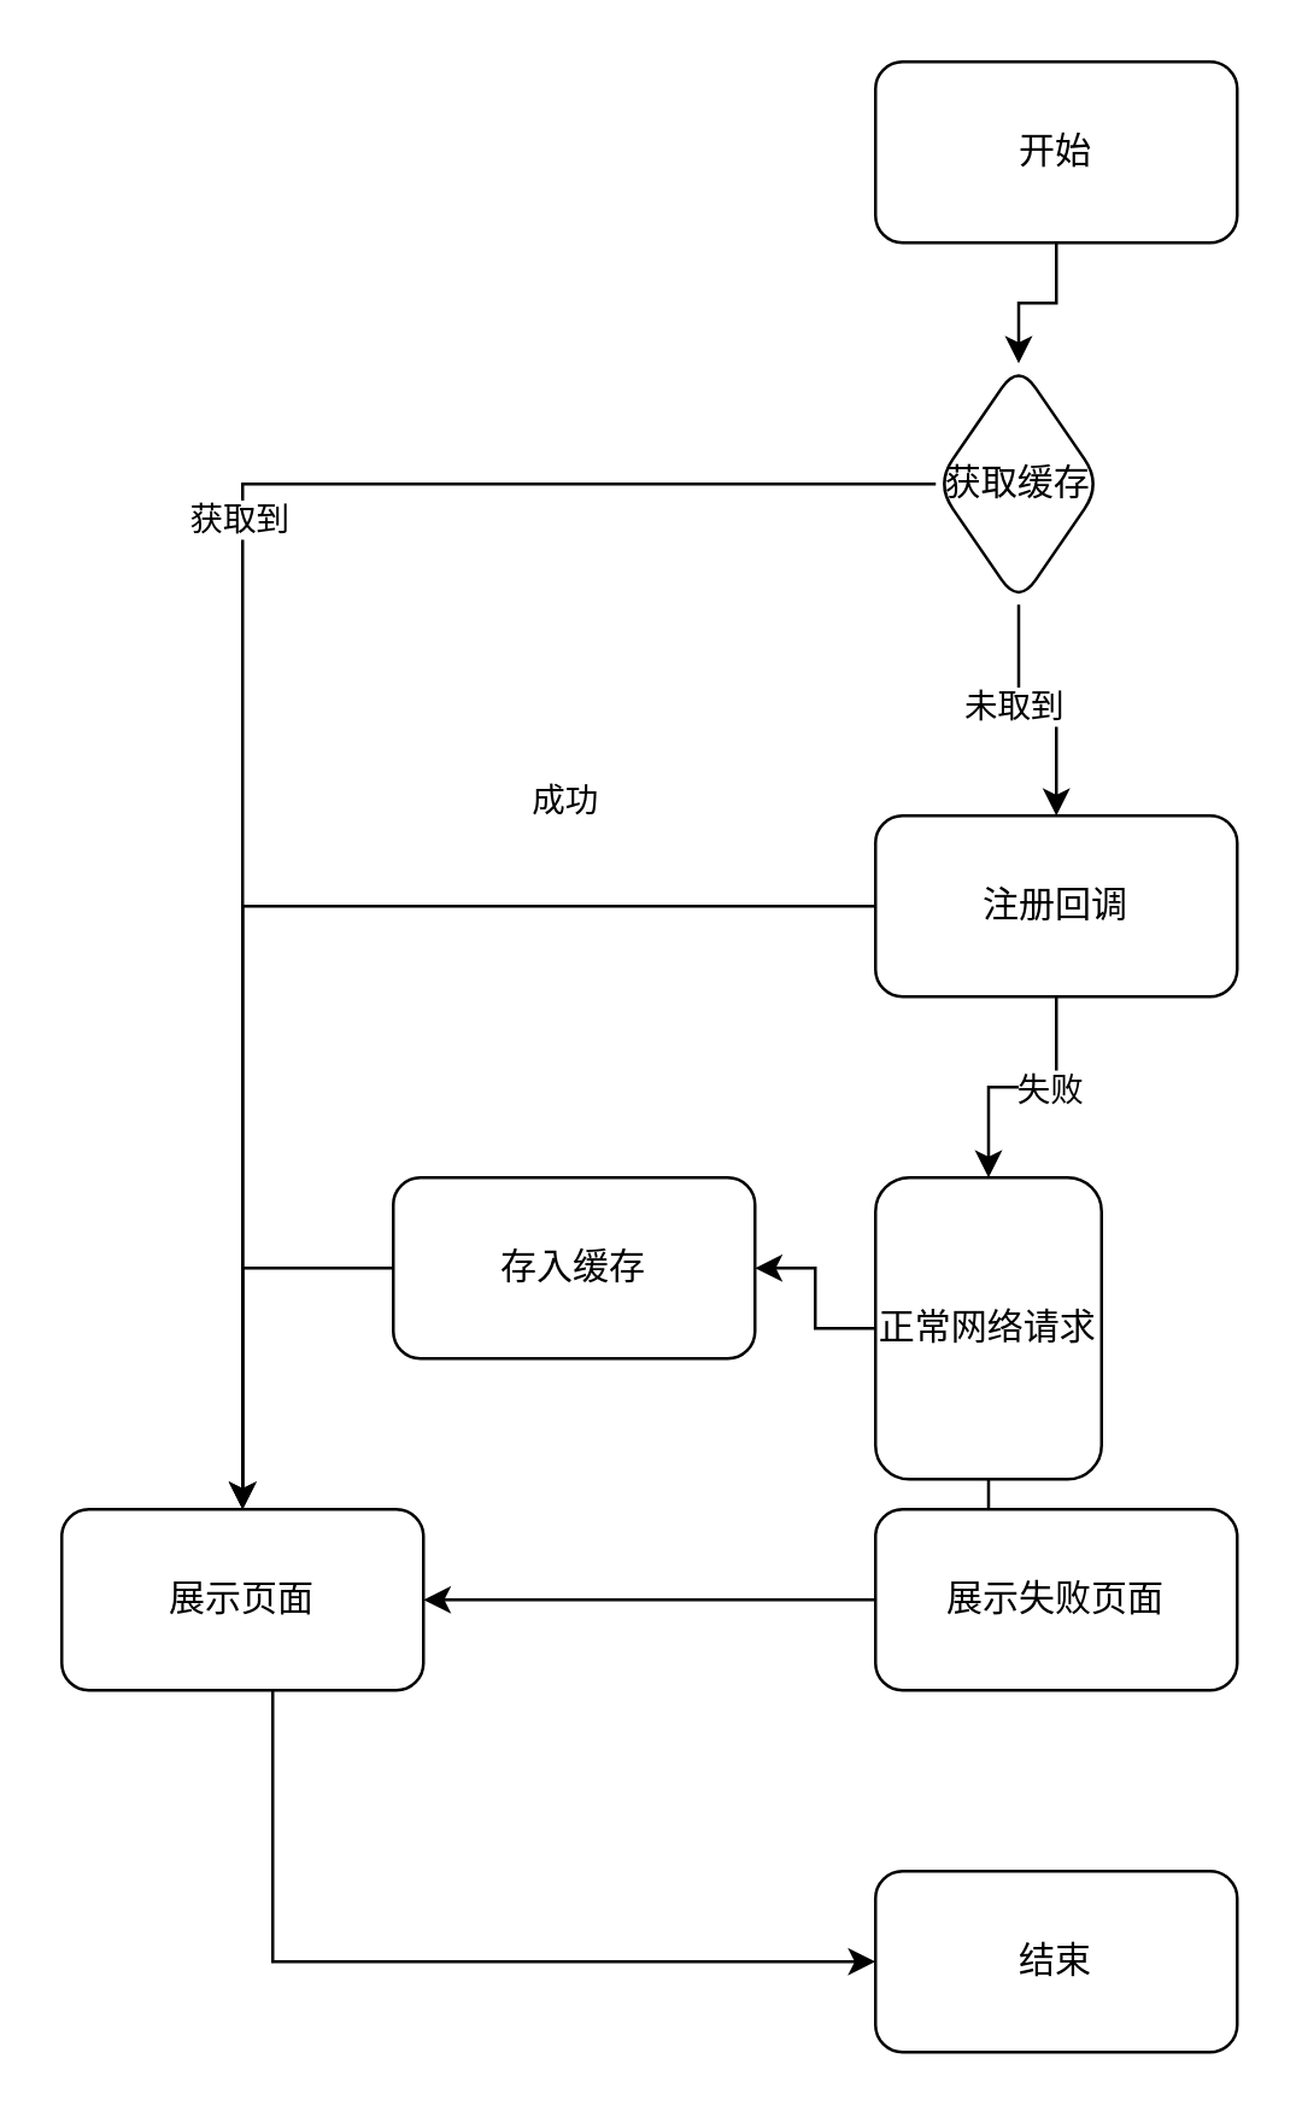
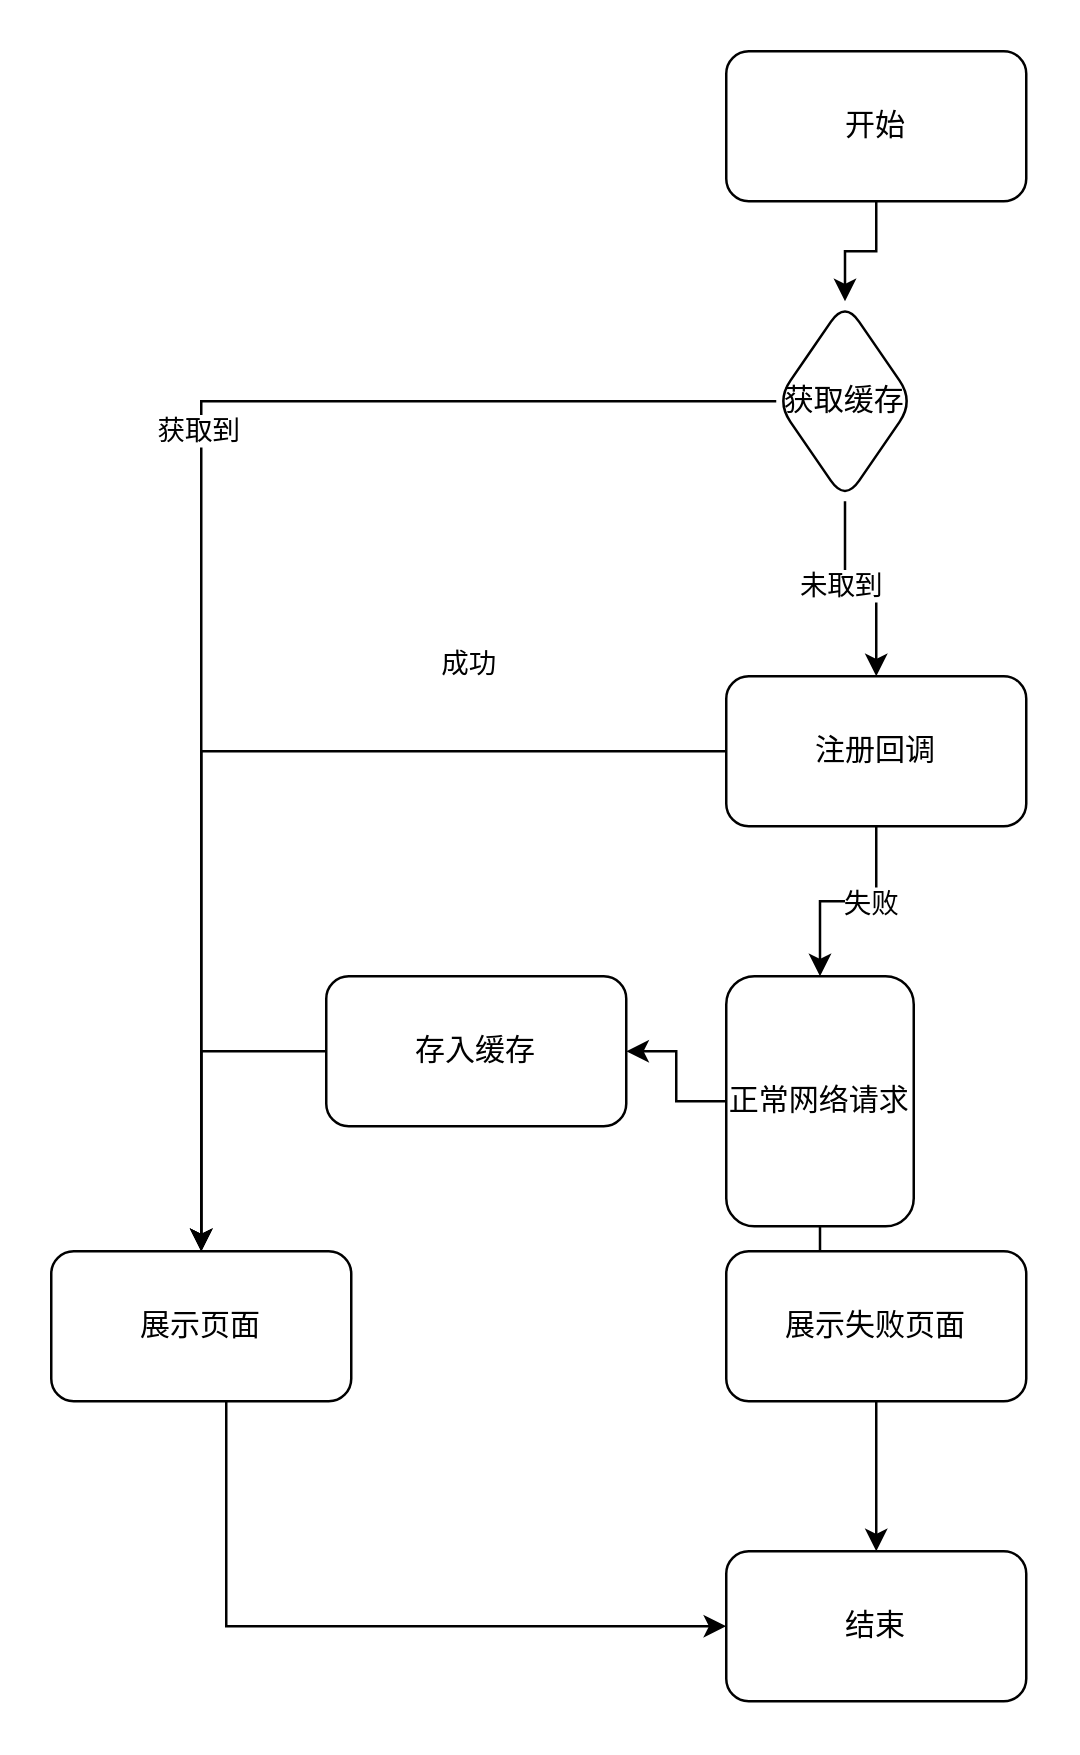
- <mxCell id="20" value="" style="edgeStyle=orthogonalEdgeStyle;rounded=0;orthogonalLoop=1;jettySize=auto;html=1;" parent="1" source="21" target="10" edge="1"><mxGeometry relative="1" as="geometry" /></mxCell>
+ <mxCell id="20" value="" style="edgeStyle=orthogonalEdgeStyle;rounded=0;orthogonalLoop=1;jettySize=auto;html=1;" parent="1" source="21" target="22" edge="1"><mxGeometry relative="1" as="geometry" /></mxCell>
